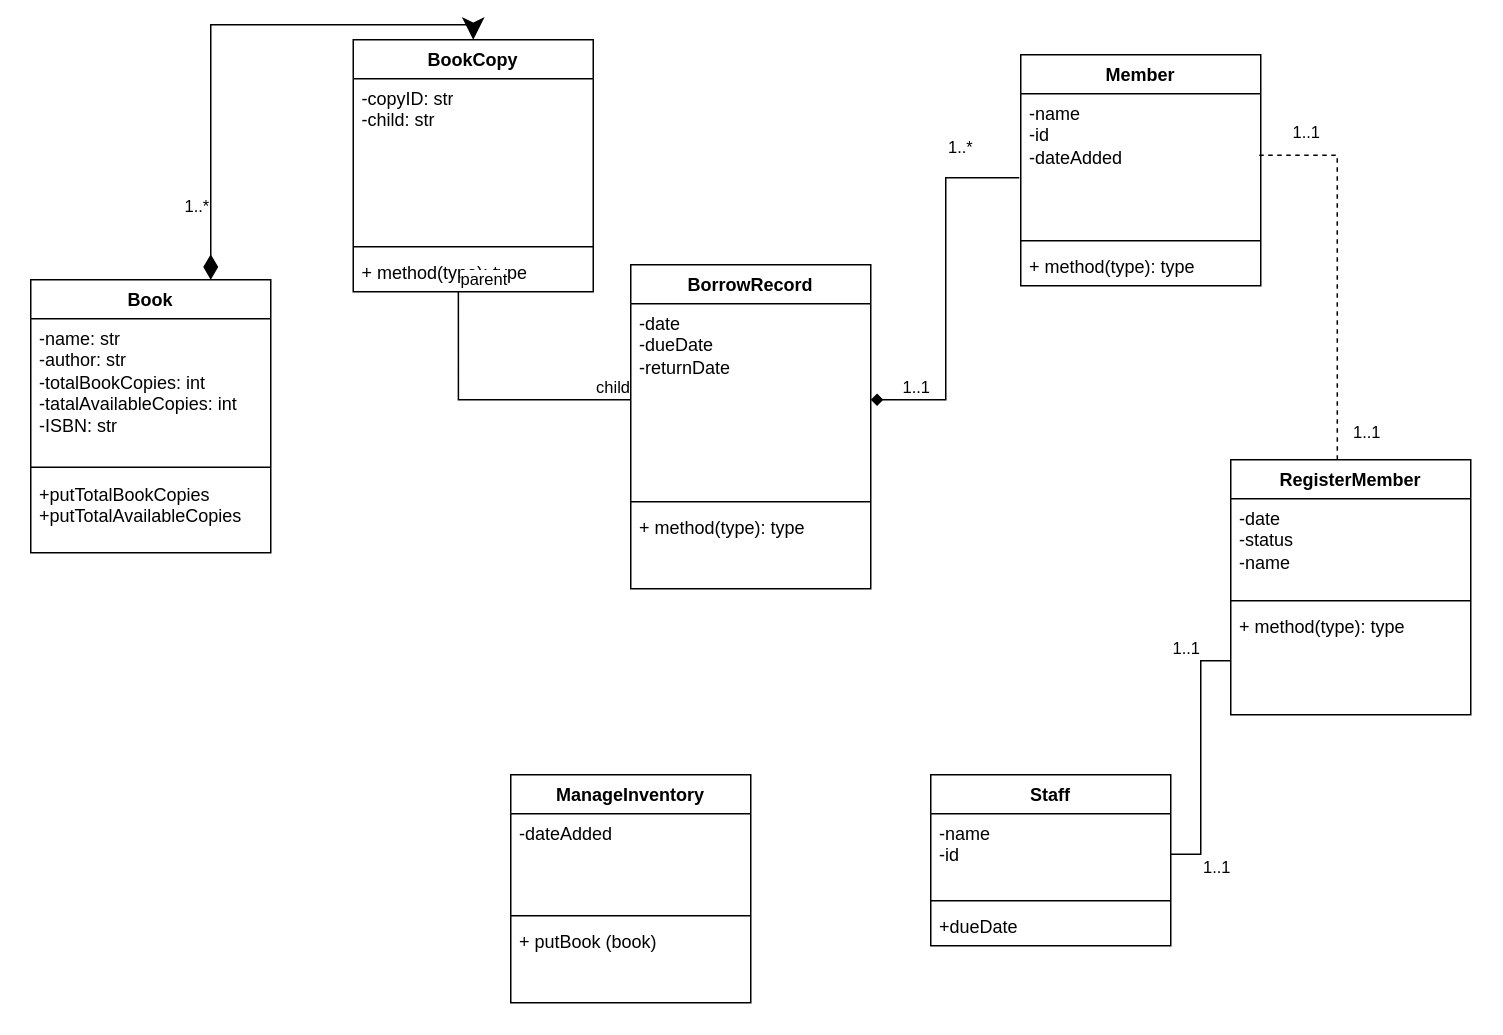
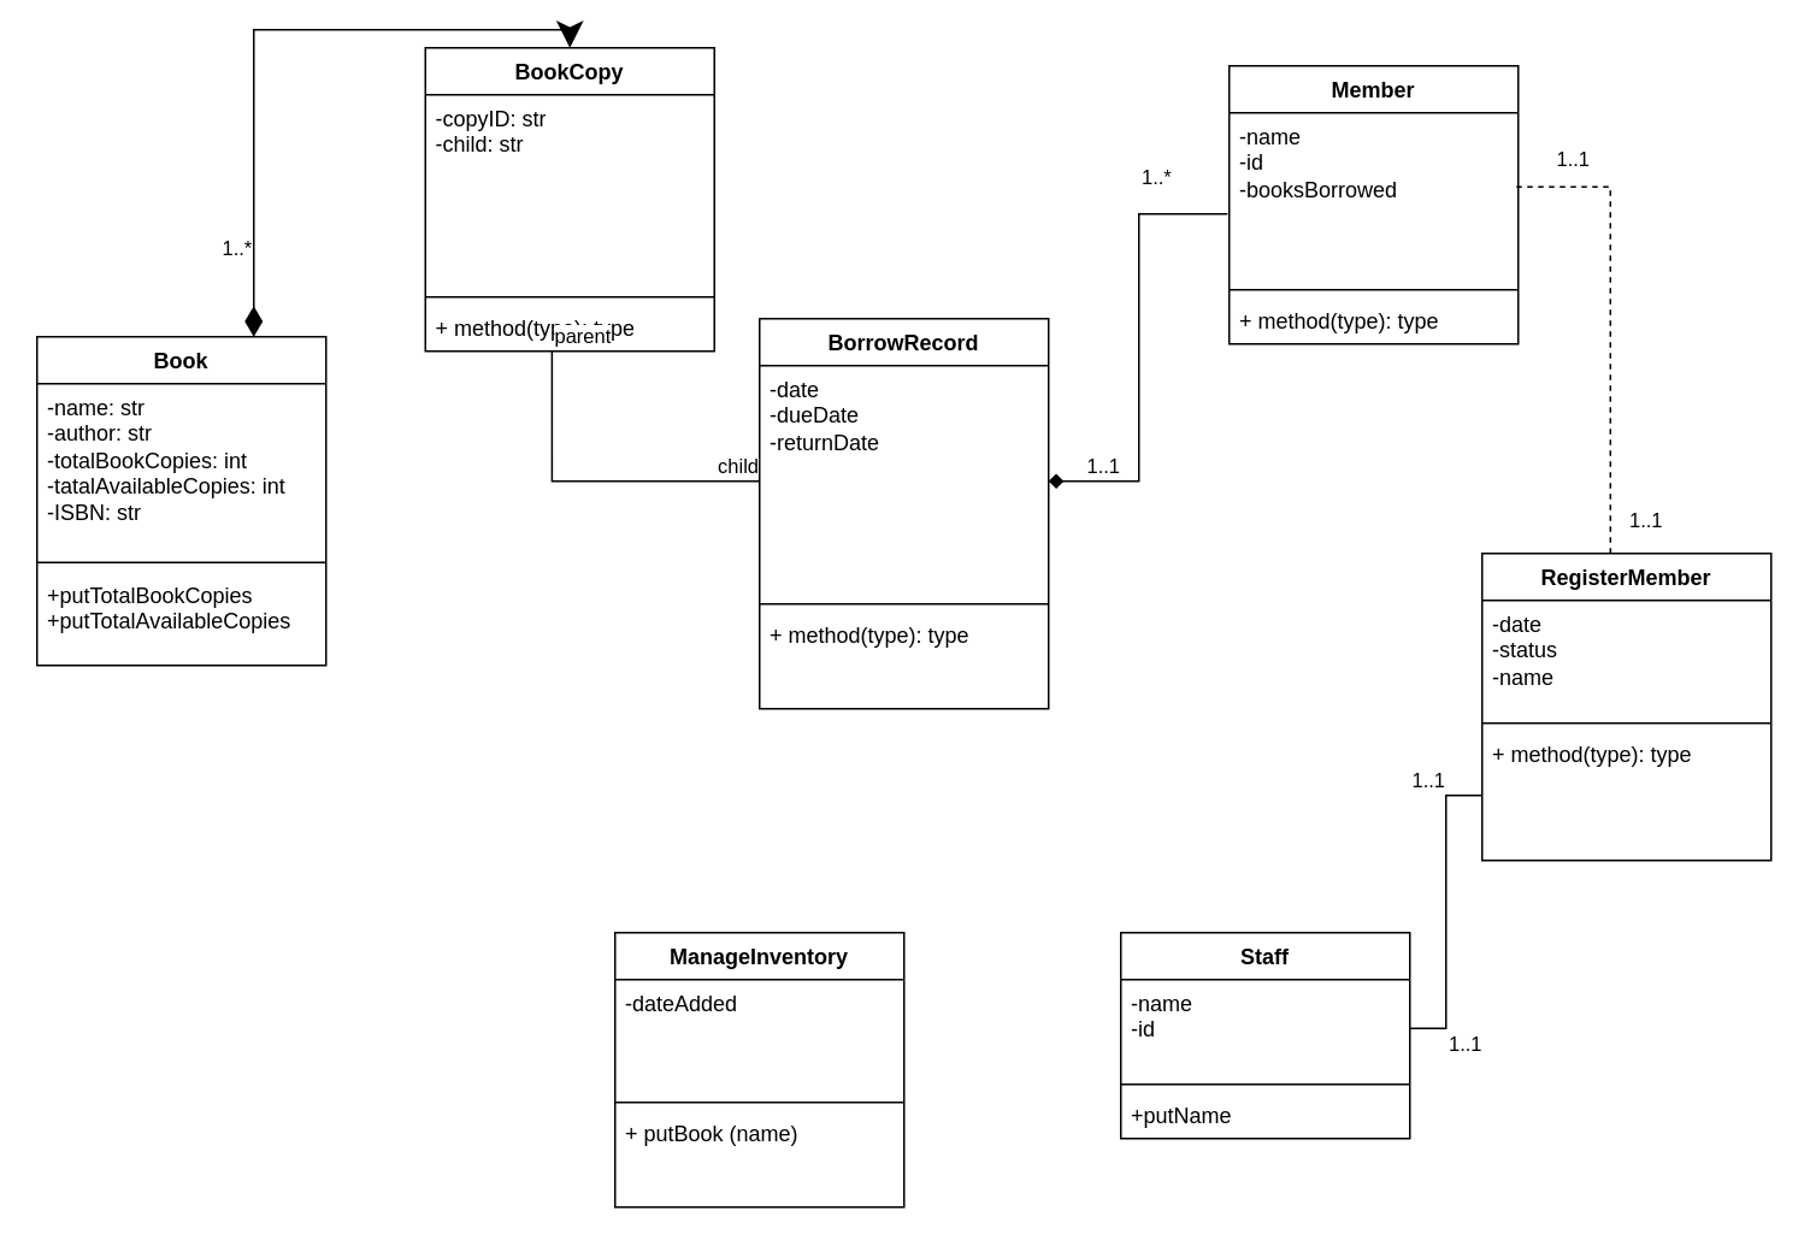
- <mxCell id="11" value="-name&lt;div&gt;-id&lt;/div&gt;&lt;div&gt;-dateAdded&lt;/div&gt;" style="text;strokeColor=none;fillColor=none;align=left;verticalAlign=top;spacingLeft=4;spacingRight=4;overflow=hidden;rotatable=0;points=[[0,0.5],[1,0.5]];portConstraint=eastwest;whiteSpace=wrap;html=1;" vertex="1" parent="10"><mxGeometry y="26" width="160" height="94" as="geometry" /></mxCell>
+ <mxCell id="11" value="-name&lt;div&gt;-id&lt;/div&gt;&lt;div&gt;-booksBorrowed&lt;/div&gt;" style="text;strokeColor=none;fillColor=none;align=left;verticalAlign=top;spacingLeft=4;spacingRight=4;overflow=hidden;rotatable=0;points=[[0,0.5],[1,0.5]];portConstraint=eastwest;whiteSpace=wrap;html=1;" vertex="1" parent="10"><mxGeometry y="26" width="160" height="94" as="geometry" /></mxCell>
- <mxCell id="21" value="+dueDate" style="text;strokeColor=none;fillColor=none;align=left;verticalAlign=top;spacingLeft=4;spacingRight=4;overflow=hidden;rotatable=0;points=[[0,0.5],[1,0.5]];portConstraint=eastwest;whiteSpace=wrap;html=1;" vertex="1" parent="18"><mxGeometry y="88" width="160" height="26" as="geometry" /></mxCell>
+ <mxCell id="21" value="+putName" style="text;strokeColor=none;fillColor=none;align=left;verticalAlign=top;spacingLeft=4;spacingRight=4;overflow=hidden;rotatable=0;points=[[0,0.5],[1,0.5]];portConstraint=eastwest;whiteSpace=wrap;html=1;" vertex="1" parent="18"><mxGeometry y="88" width="160" height="26" as="geometry" /></mxCell>
- <mxCell id="25" value="+ putBook (book)" style="text;strokeColor=none;fillColor=none;align=left;verticalAlign=top;spacingLeft=4;spacingRight=4;overflow=hidden;rotatable=0;points=[[0,0.5],[1,0.5]];portConstraint=eastwest;whiteSpace=wrap;html=1;" vertex="1" parent="22"><mxGeometry y="98" width="160" height="54" as="geometry" /></mxCell>
+ <mxCell id="25" value="+ putBook (name)" style="text;strokeColor=none;fillColor=none;align=left;verticalAlign=top;spacingLeft=4;spacingRight=4;overflow=hidden;rotatable=0;points=[[0,0.5],[1,0.5]];portConstraint=eastwest;whiteSpace=wrap;html=1;" vertex="1" parent="22"><mxGeometry y="98" width="160" height="54" as="geometry" /></mxCell>
